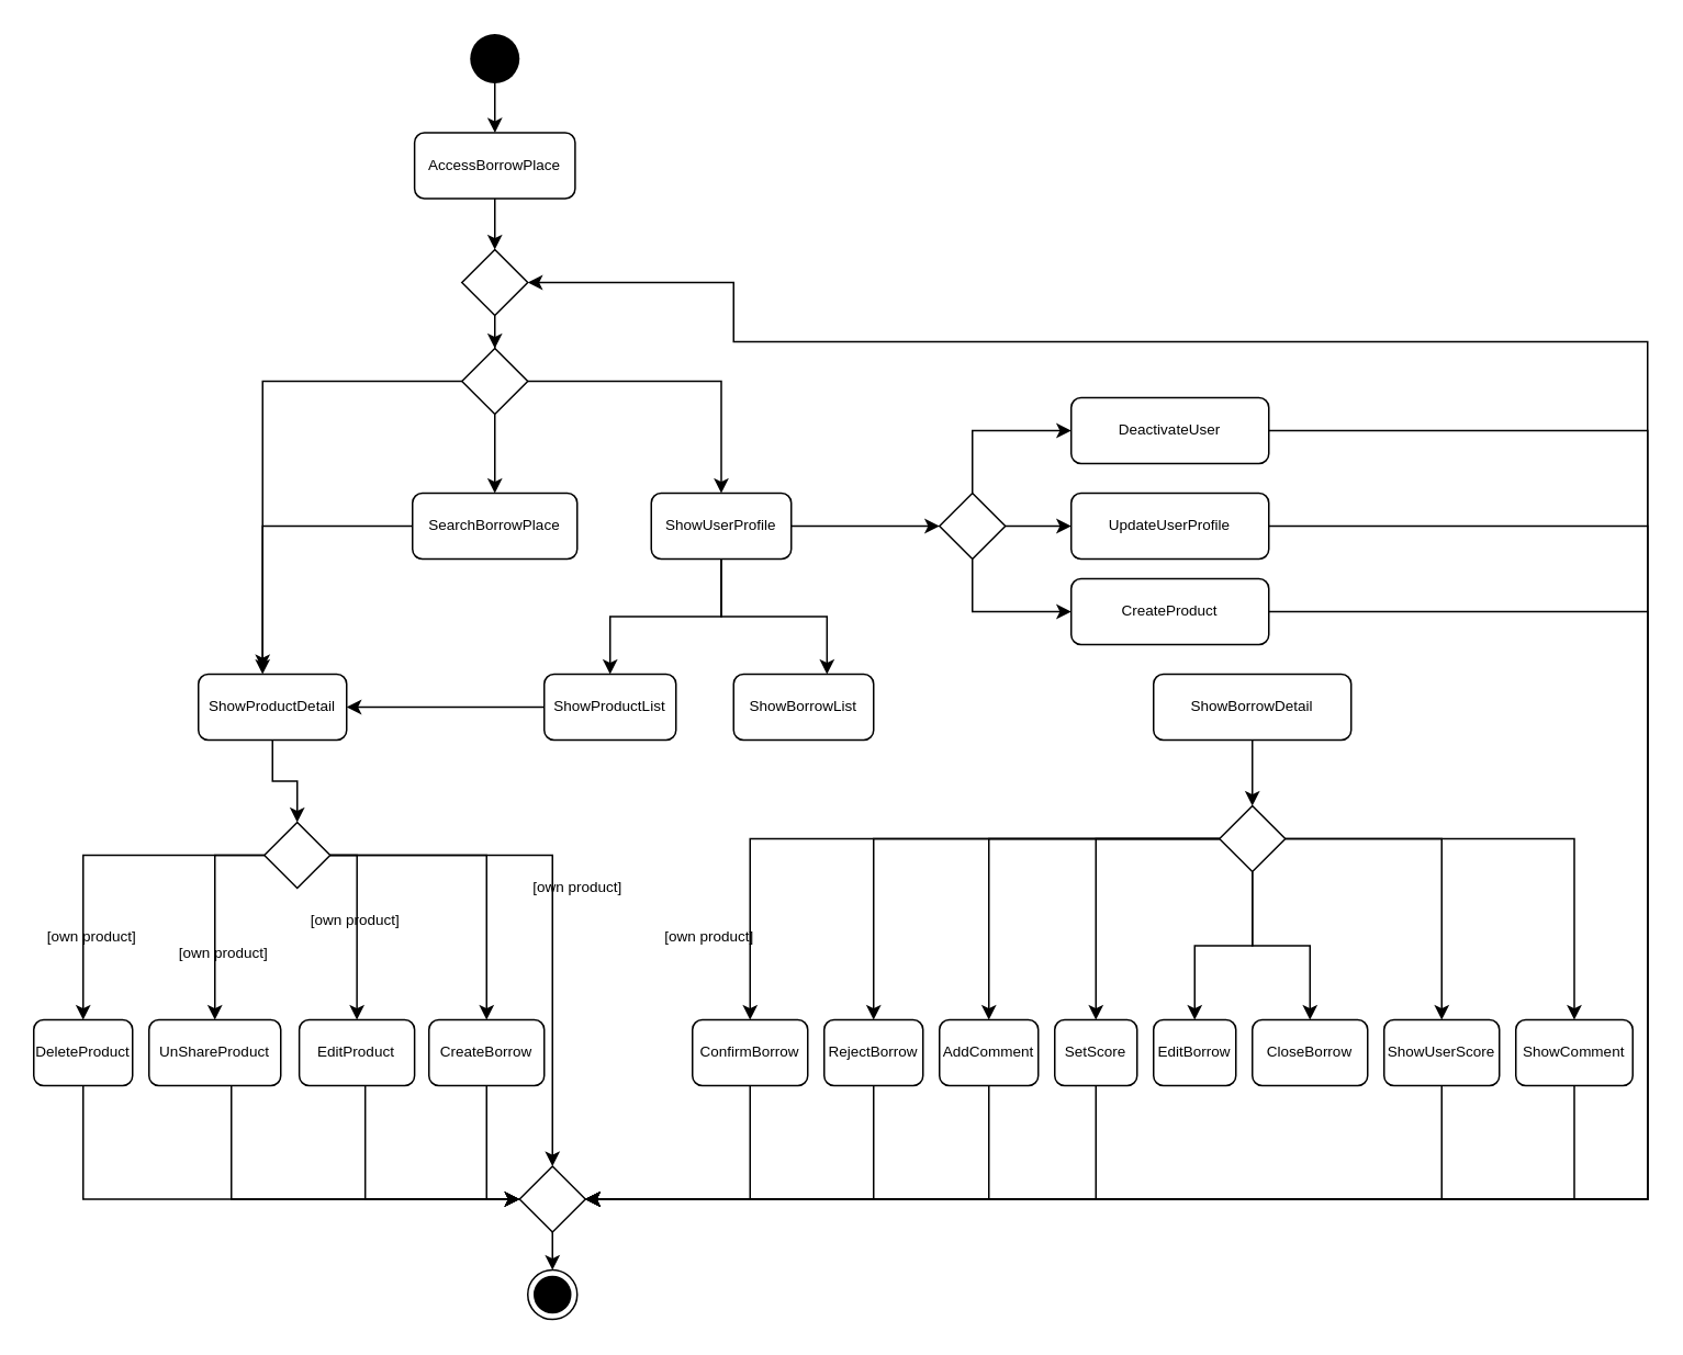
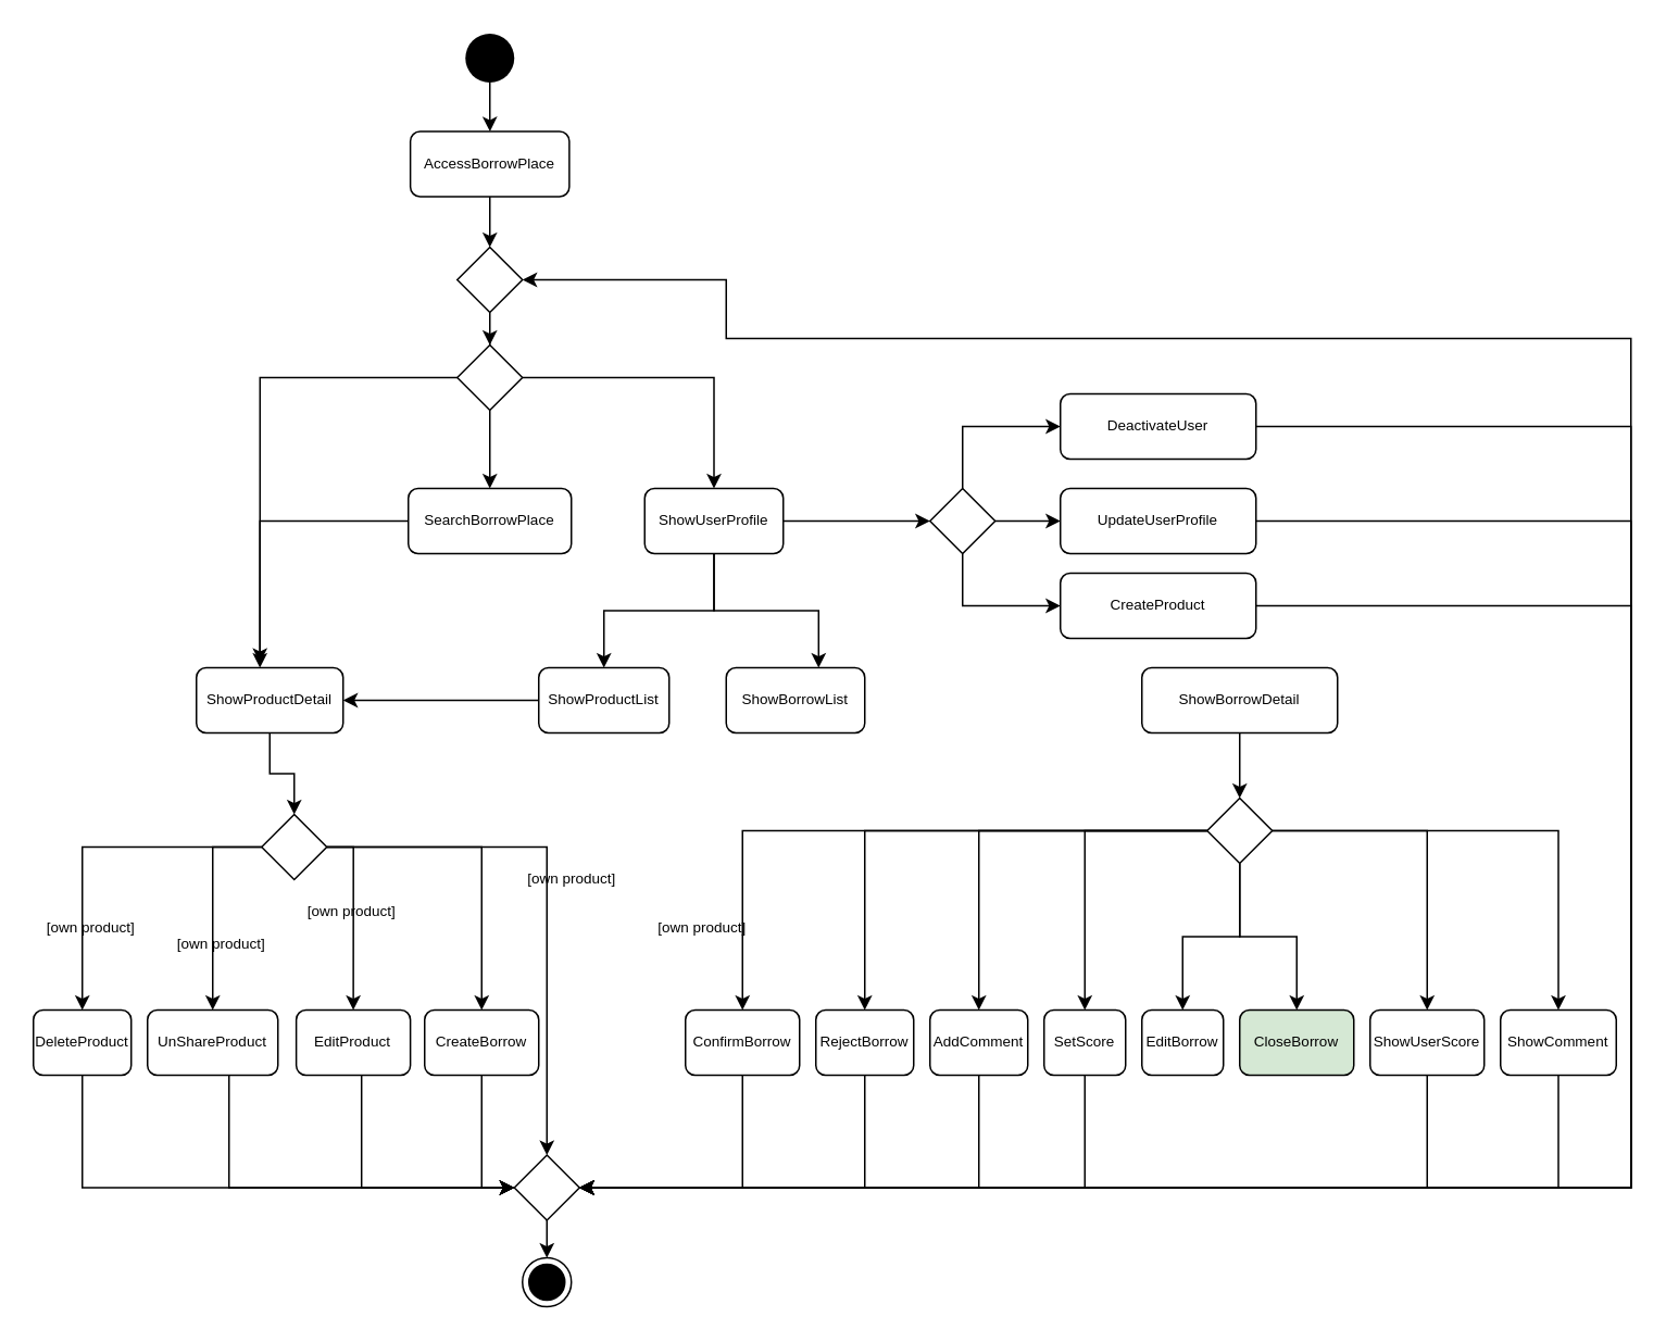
- <mxCell id="79" value="CloseBorrow" style="rounded=1;whiteSpace=wrap;html=1;fontSize=9;" vertex="1" parent="1"><mxGeometry x="760" y="619" width="70" height="40" as="geometry" /></mxCell>
+ <mxCell id="79" value="CloseBorrow" style="rounded=1;whiteSpace=wrap;html=1;fontSize=9;fillColor=#d5e8d4;" vertex="1" parent="1"><mxGeometry x="760" y="619" width="70" height="40" as="geometry" /></mxCell>
